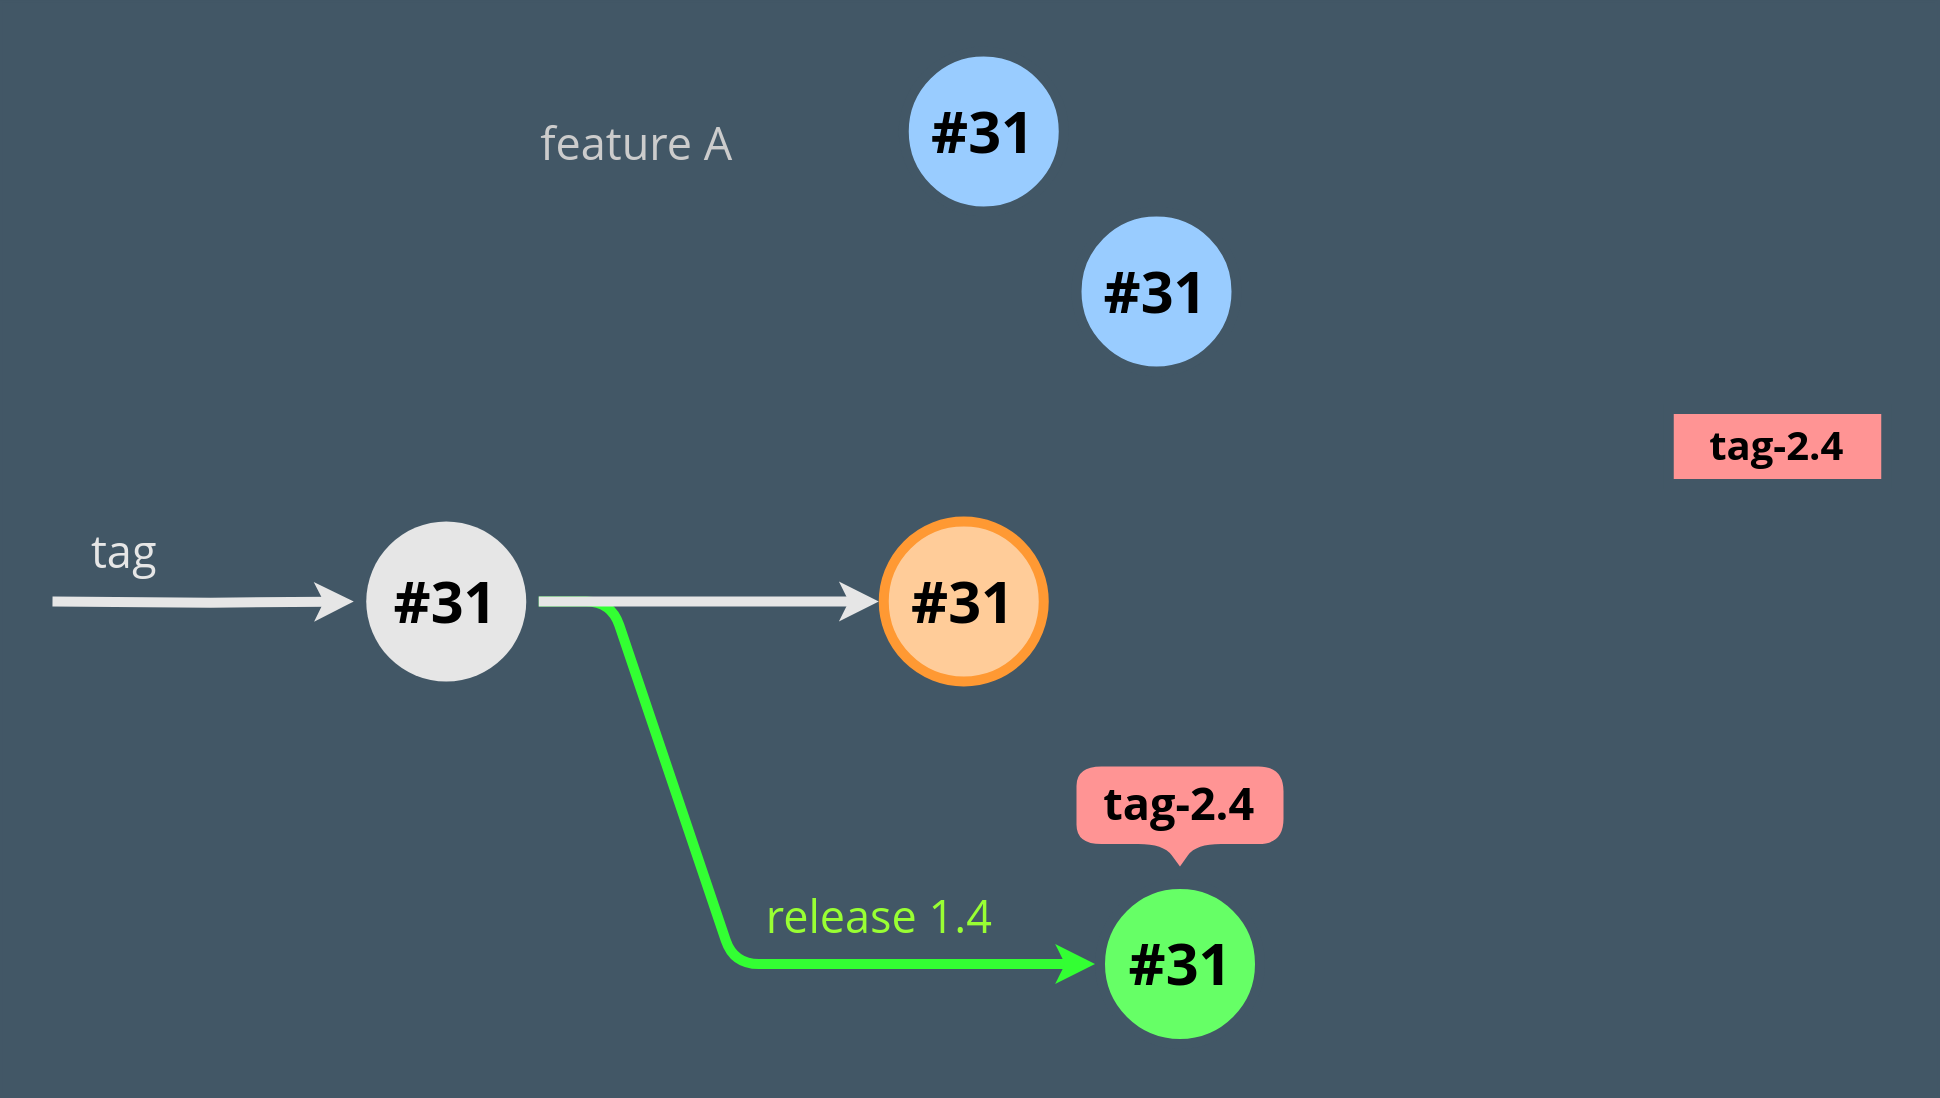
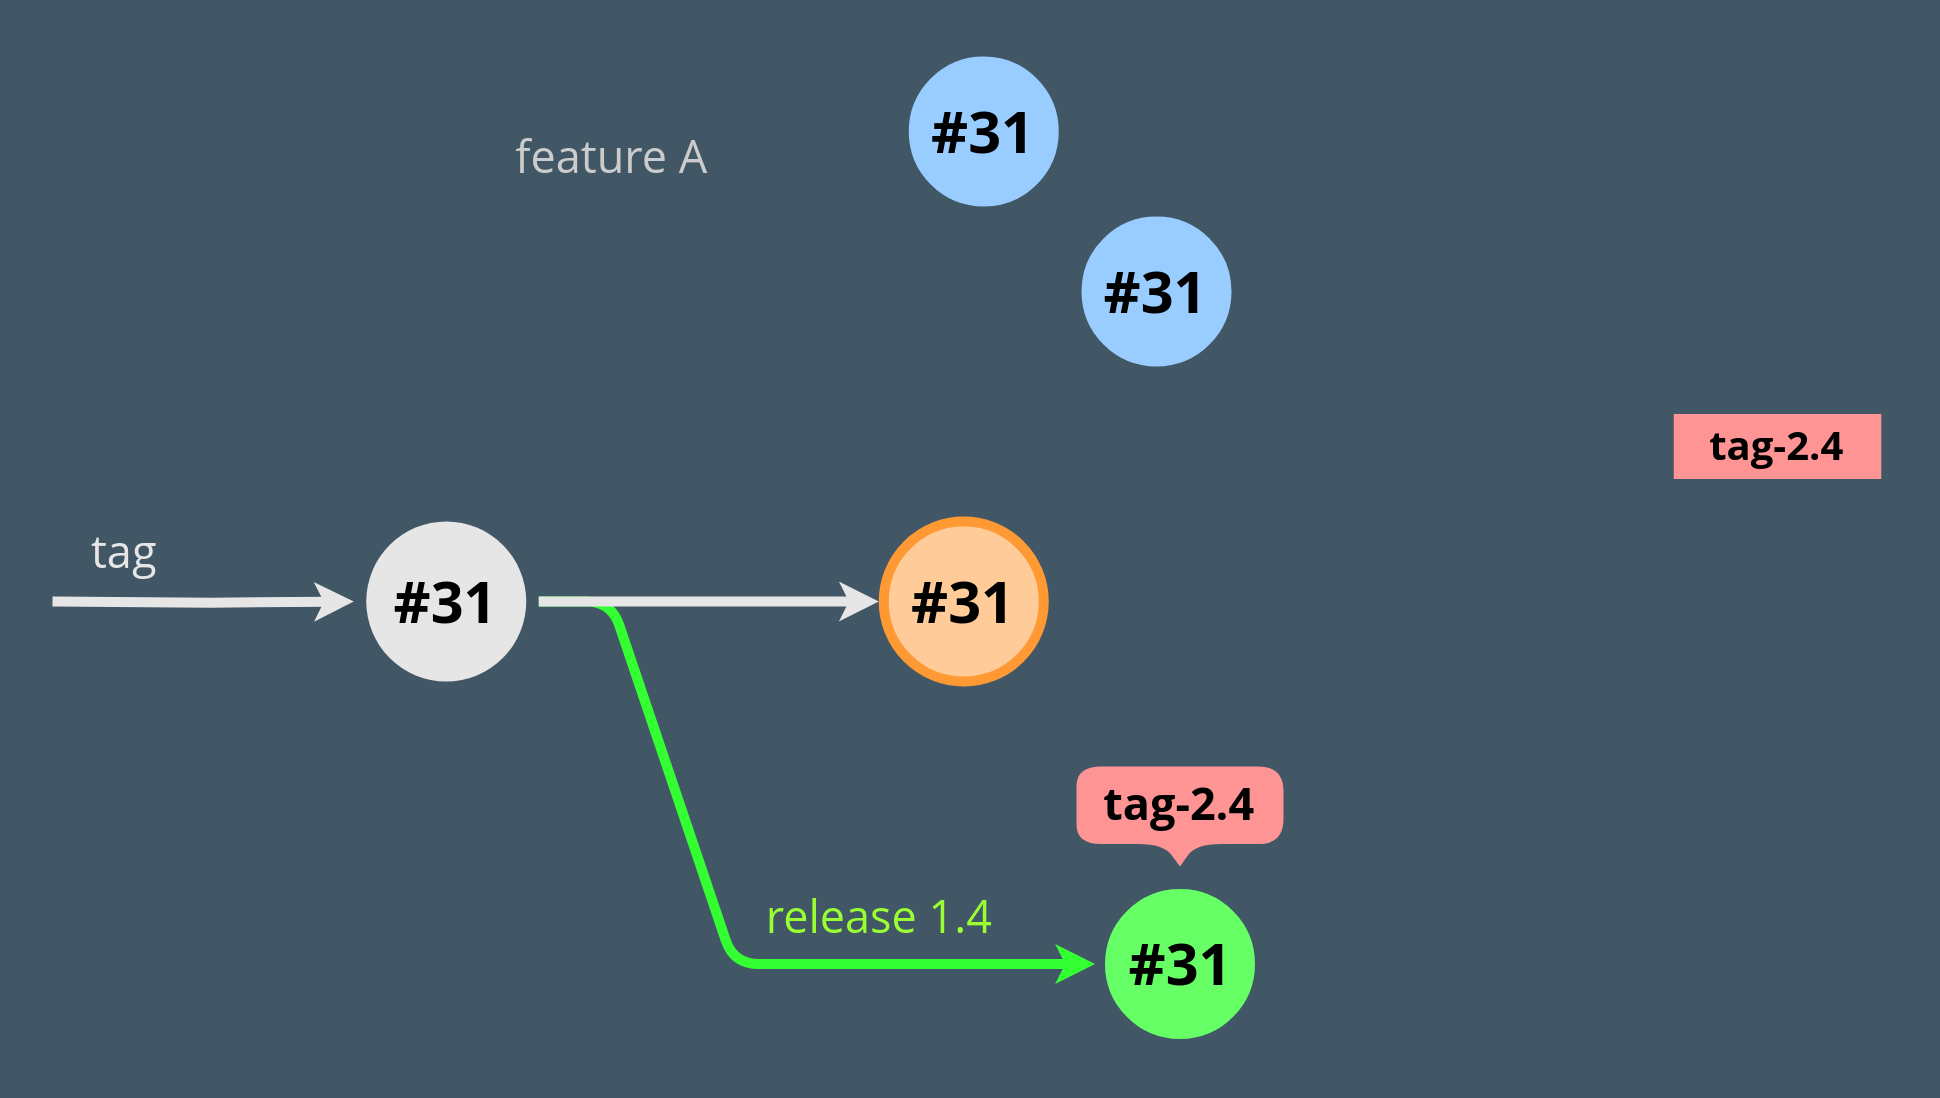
- <mxCell id="8" value="feature A" style="text;html=1;align=center;verticalAlign=middle;resizable=0;points=[];autosize=1;strokeColor=none;fontSize=18;fontFamily=Open Sans;fontColor=#CCCCCC;fontStyle=0" parent="1" vertex="1"><mxGeometry x="210" y="44" width="87" height="26" as="geometry" /></mxCell>
+ <mxCell id="8" value="feature A" style="text;html=1;align=center;verticalAlign=middle;resizable=0;points=[];autosize=1;strokeColor=none;fontSize=18;fontFamily=Open Sans;fontColor=#CCCCCC;fontStyle=0" parent="1" vertex="1"><mxGeometry x="200" y="49" width="87" height="26" as="geometry" /></mxCell>
